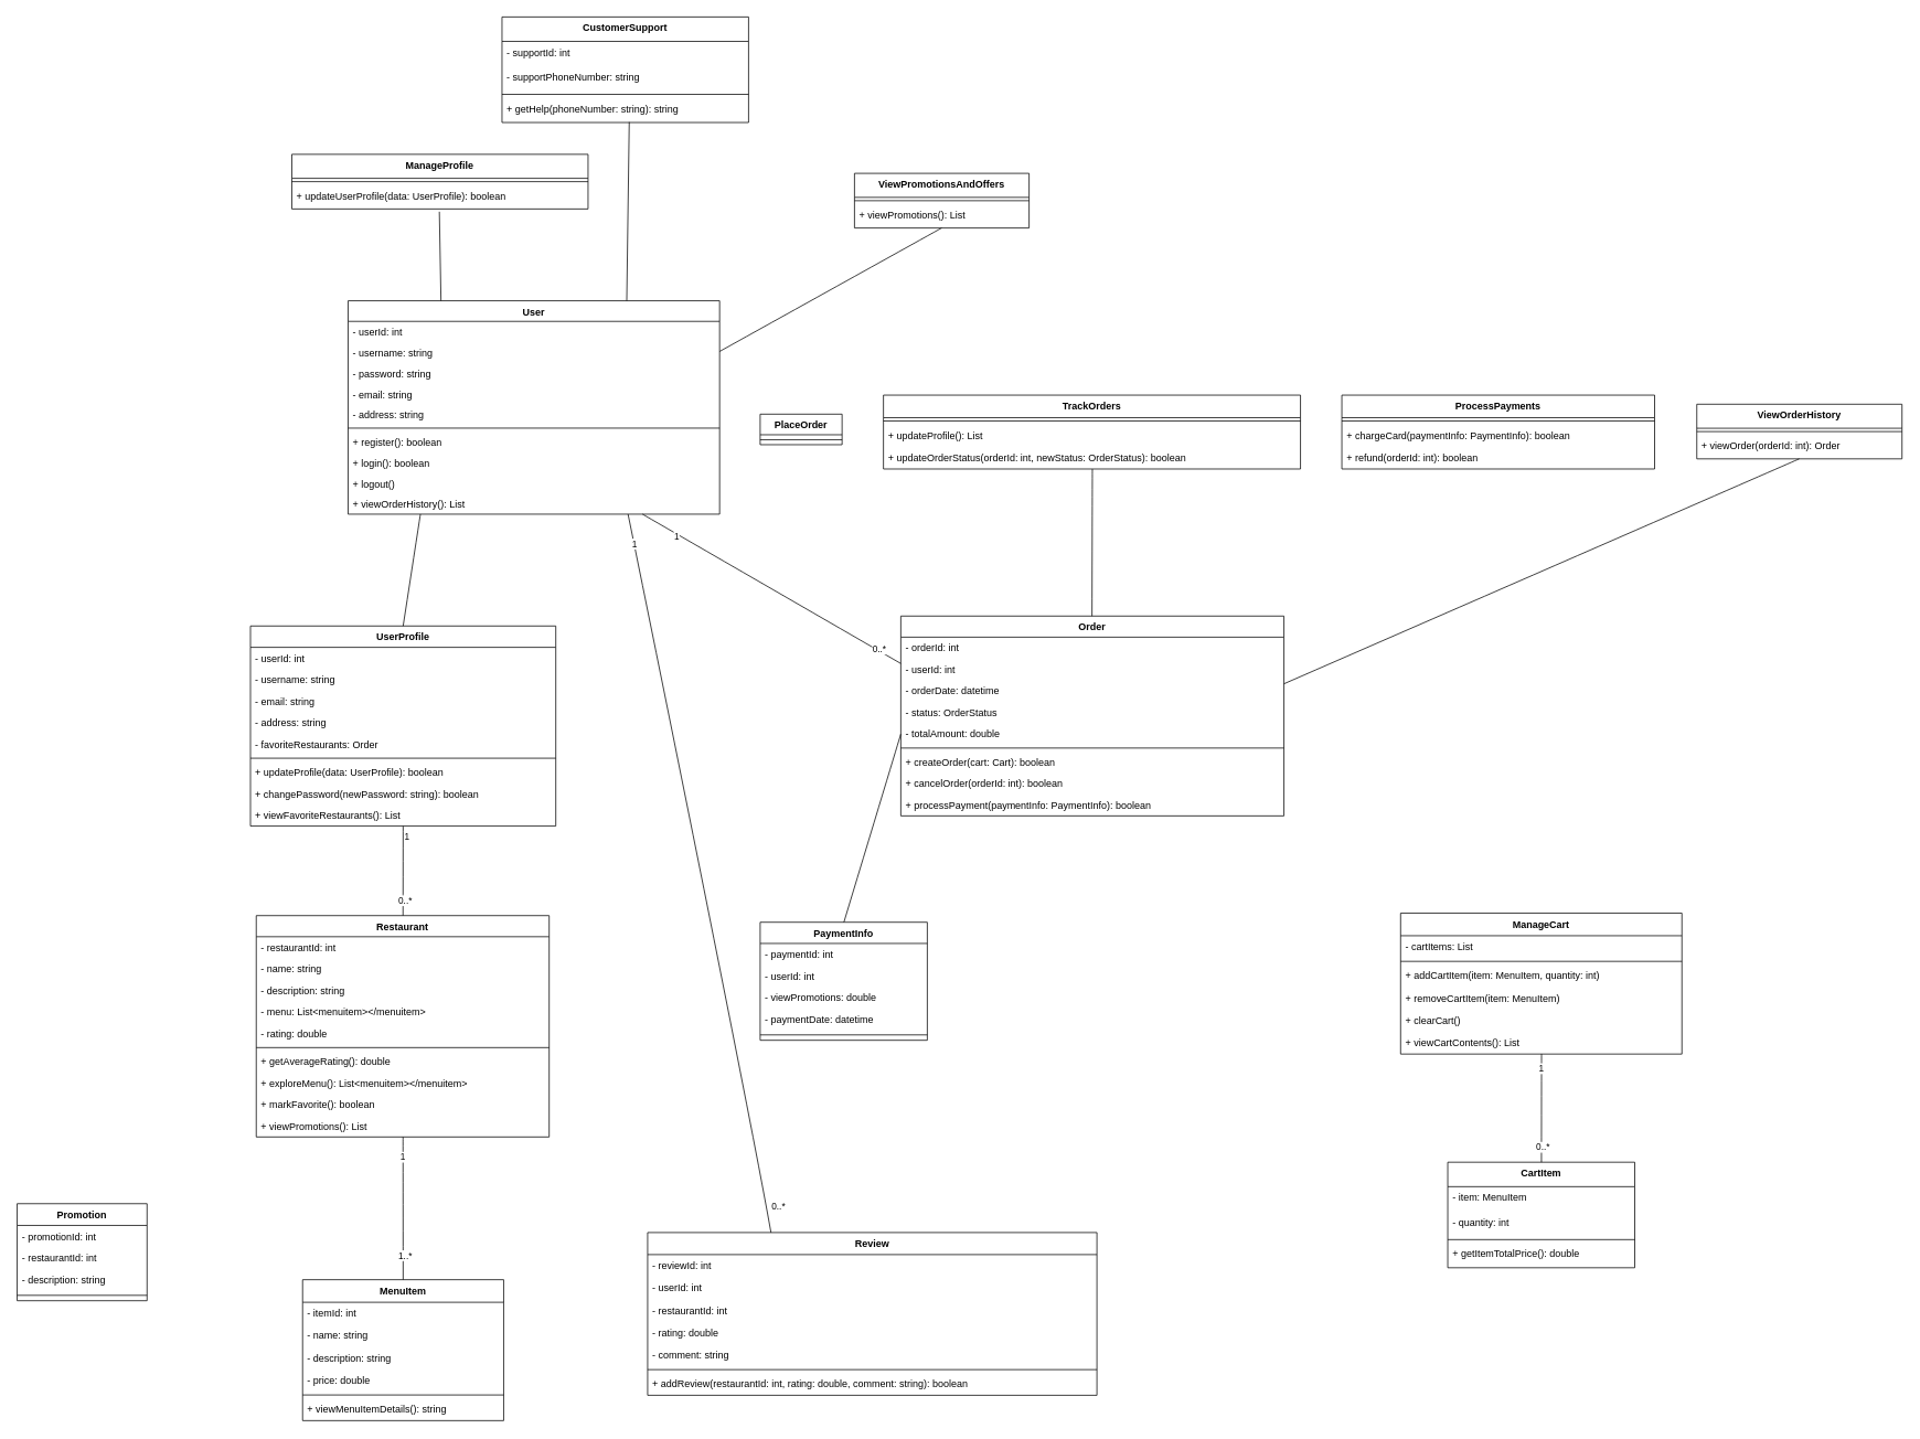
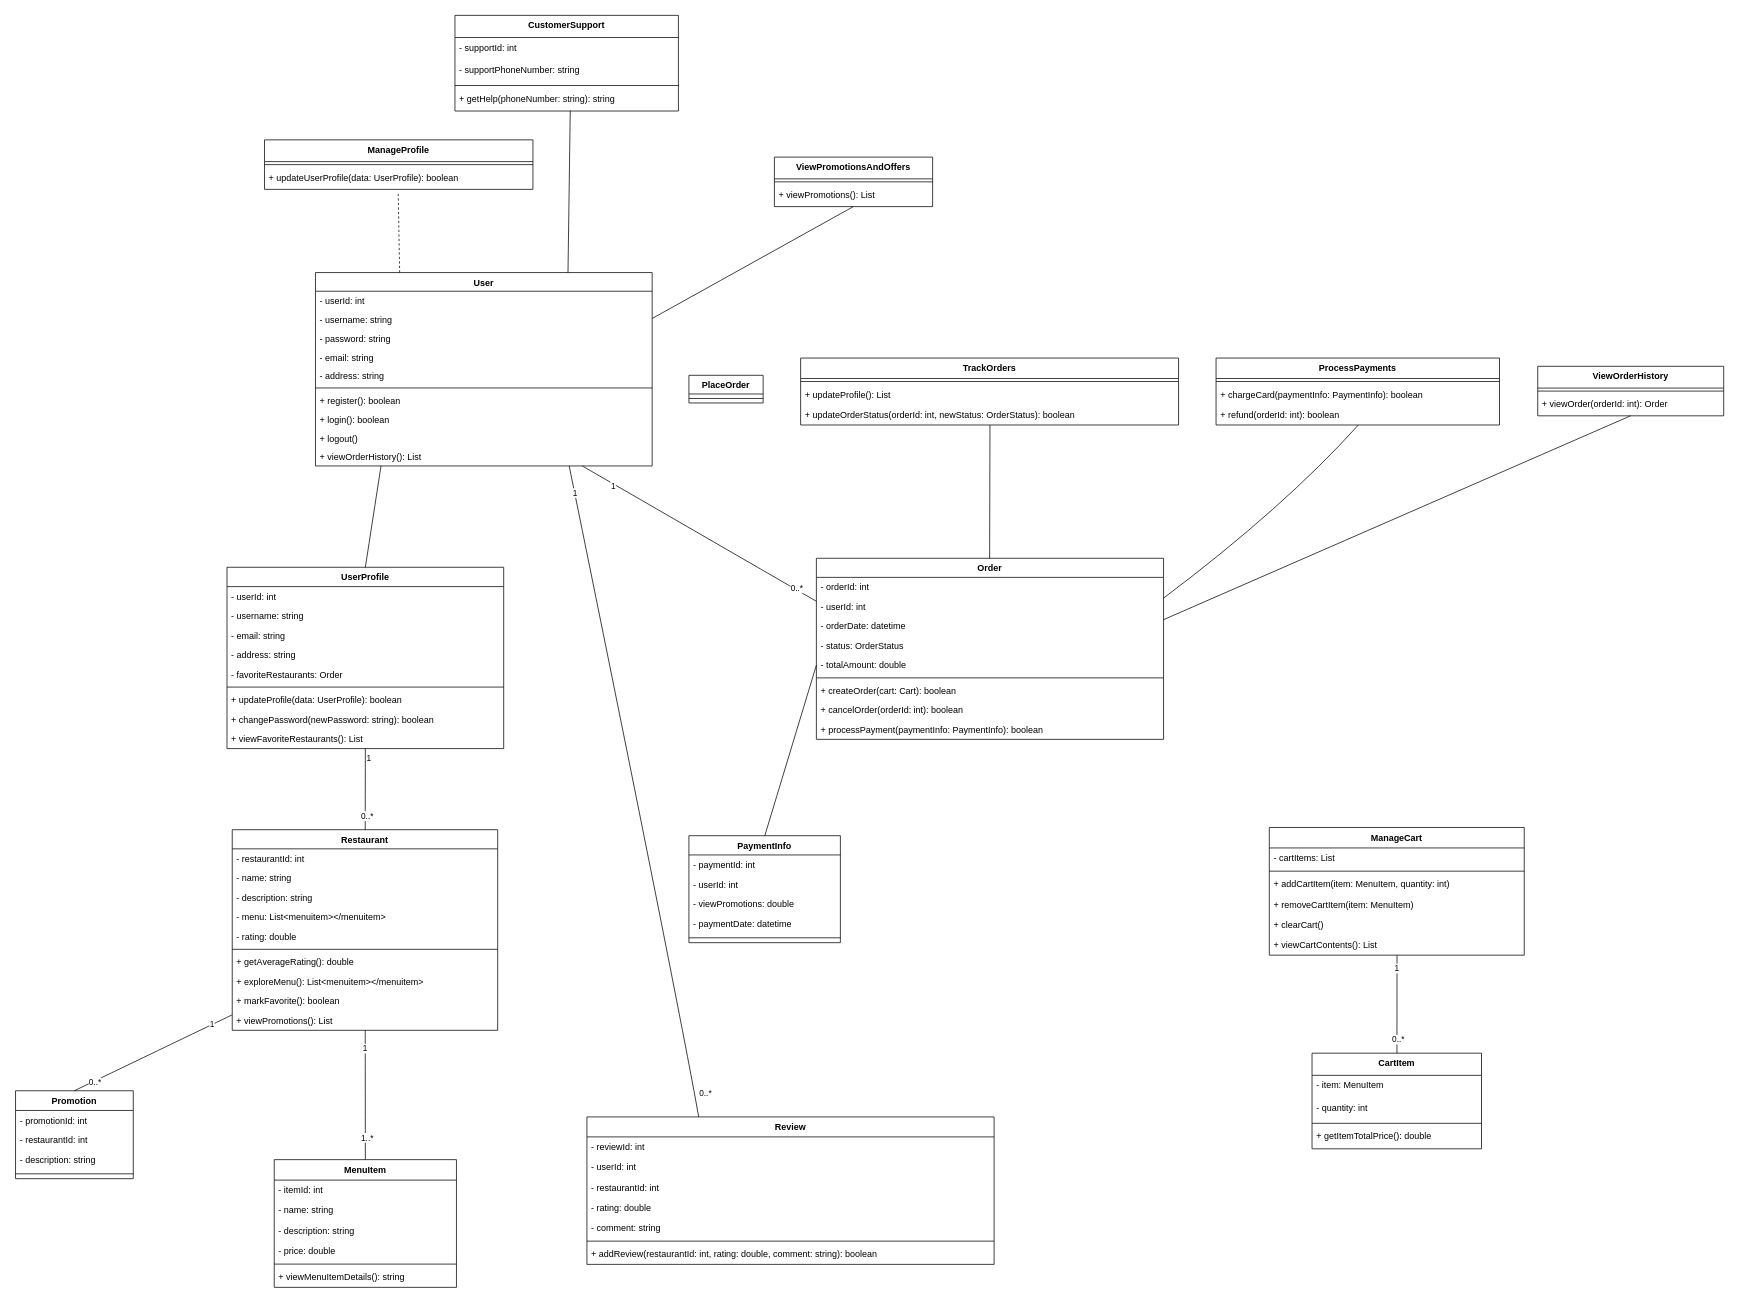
- <mxCell id="131" value="" style="endArrow=none;html=1;rounded=0;entryX=0.498;entryY=1.114;entryDx=0;entryDy=0;entryPerimeter=0;exitX=0.25;exitY=0;exitDx=0;exitDy=0;" parent="1" source="2" target="92" edge="1"><mxGeometry width="50" height="50" relative="1" as="geometry"><mxPoint x="452" y="491.04" as="sourcePoint" /><mxPoint x="455" y="275.04" as="targetPoint" /></mxGeometry></mxCell>
+ <mxCell id="131" value="" style="endArrow=none;html=1;rounded=0;entryX=0.498;entryY=1.114;entryDx=0;entryDy=0;entryPerimeter=0;exitX=0.25;exitY=0;exitDx=0;exitDy=0;dashed=1;" parent="1" source="2" target="92" edge="1"><mxGeometry width="50" height="50" relative="1" as="geometry"><mxPoint x="452" y="491.04" as="sourcePoint" /><mxPoint x="455" y="275.04" as="targetPoint" /></mxGeometry></mxCell>
+ <mxCell id="127" value="" style="curved=1;startArrow=none;endArrow=none;exitX=0.502;exitY=1.002;entryX=1.0;entryY=0.22;rounded=0;" parent="1" source="97" target="24" edge="1"><mxGeometry relative="1" as="geometry"><Array as="points"><mxPoint x="1712" y="676" /></Array></mxGeometry></mxCell>
+ <mxCell id="119" value="" style="curved=1;startArrow=none;endArrow=none;exitX=0.001;exitY=0.922;entryX=0.499;entryY=0.003;rounded=0;" parent="1" source="13" target="76" edge="1"><mxGeometry relative="1" as="geometry"><Array as="points" /></mxGeometry></mxCell>
+ <mxCell id="120" value="0..*" style="edgeLabel;html=1;align=center;verticalAlign=middle;resizable=0;points=[];" parent="119" vertex="1" connectable="0"><mxGeometry x="0.744" y="1" relative="1" as="geometry"><mxPoint as="offset" /></mxGeometry></mxCell>
+ <mxCell id="121" value="1" style="edgeLabel;html=1;align=center;verticalAlign=middle;resizable=0;points=[];" parent="119" vertex="1" connectable="0"><mxGeometry x="-0.734" y="-2" relative="1" as="geometry"><mxPoint x="1" as="offset" /></mxGeometry></mxCell>
